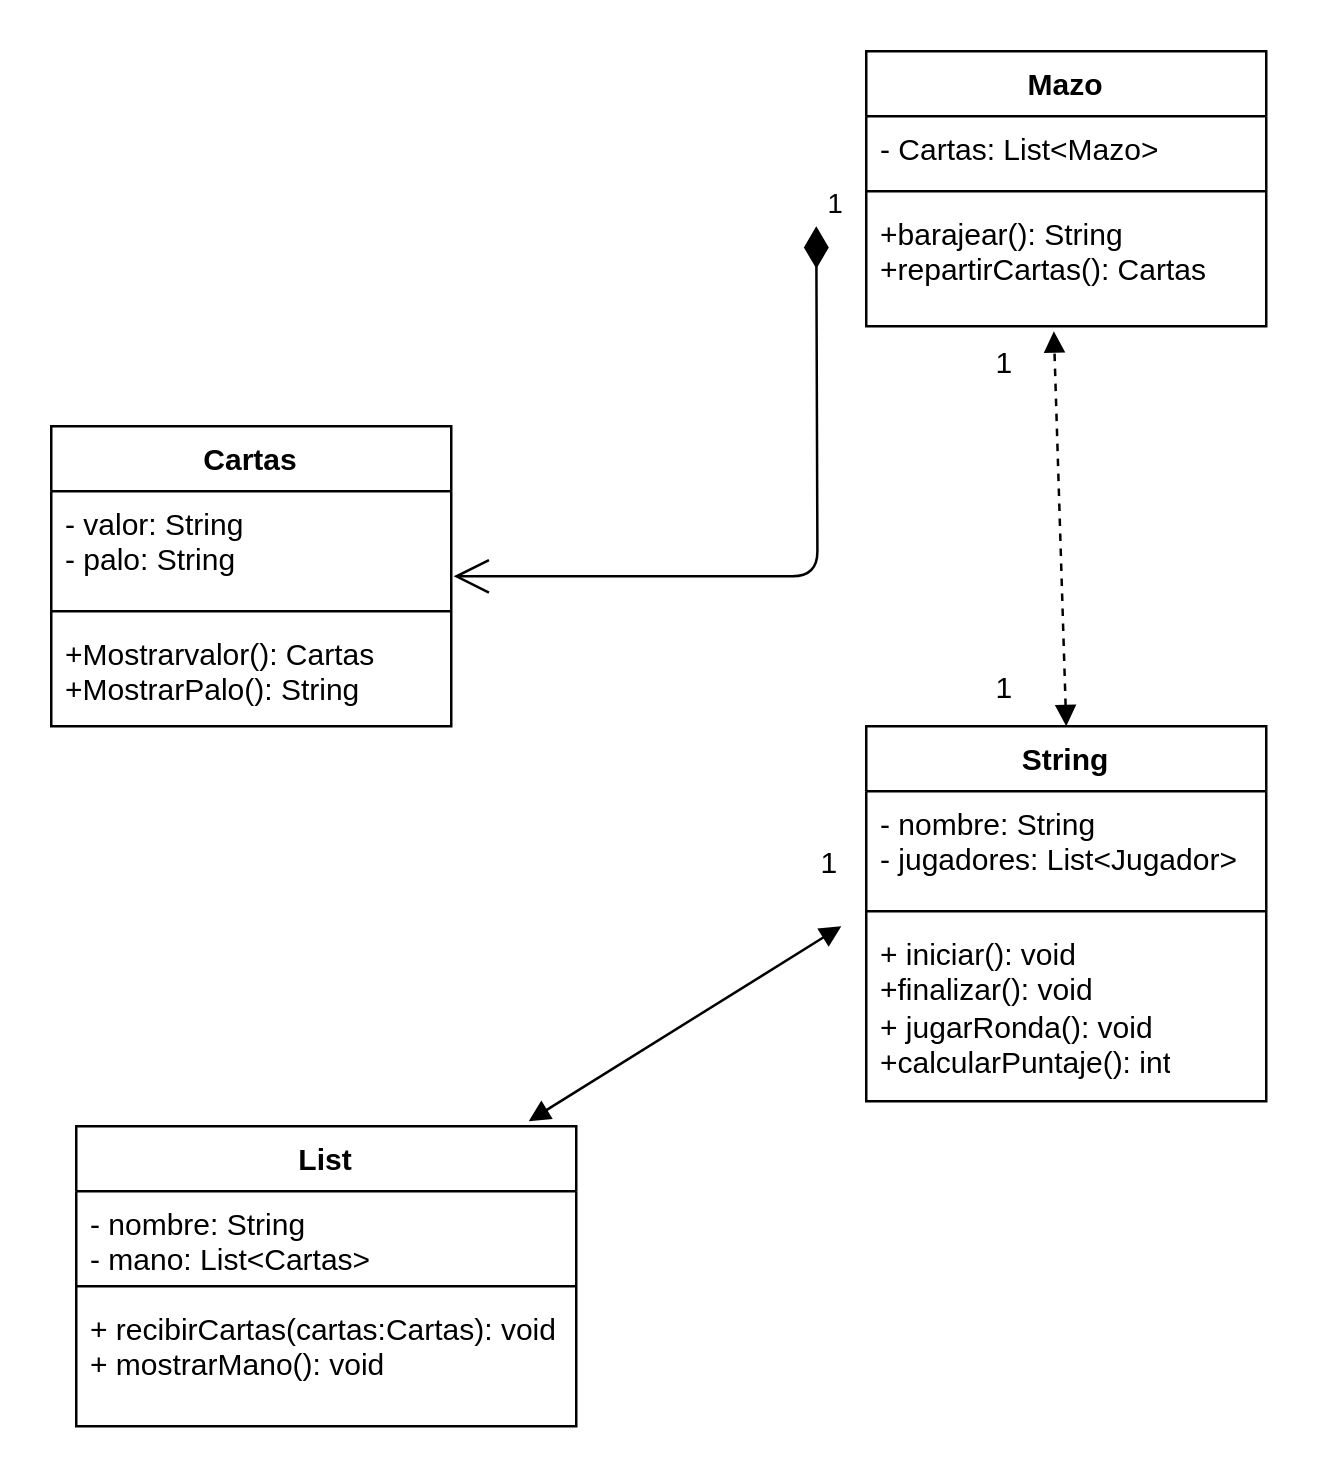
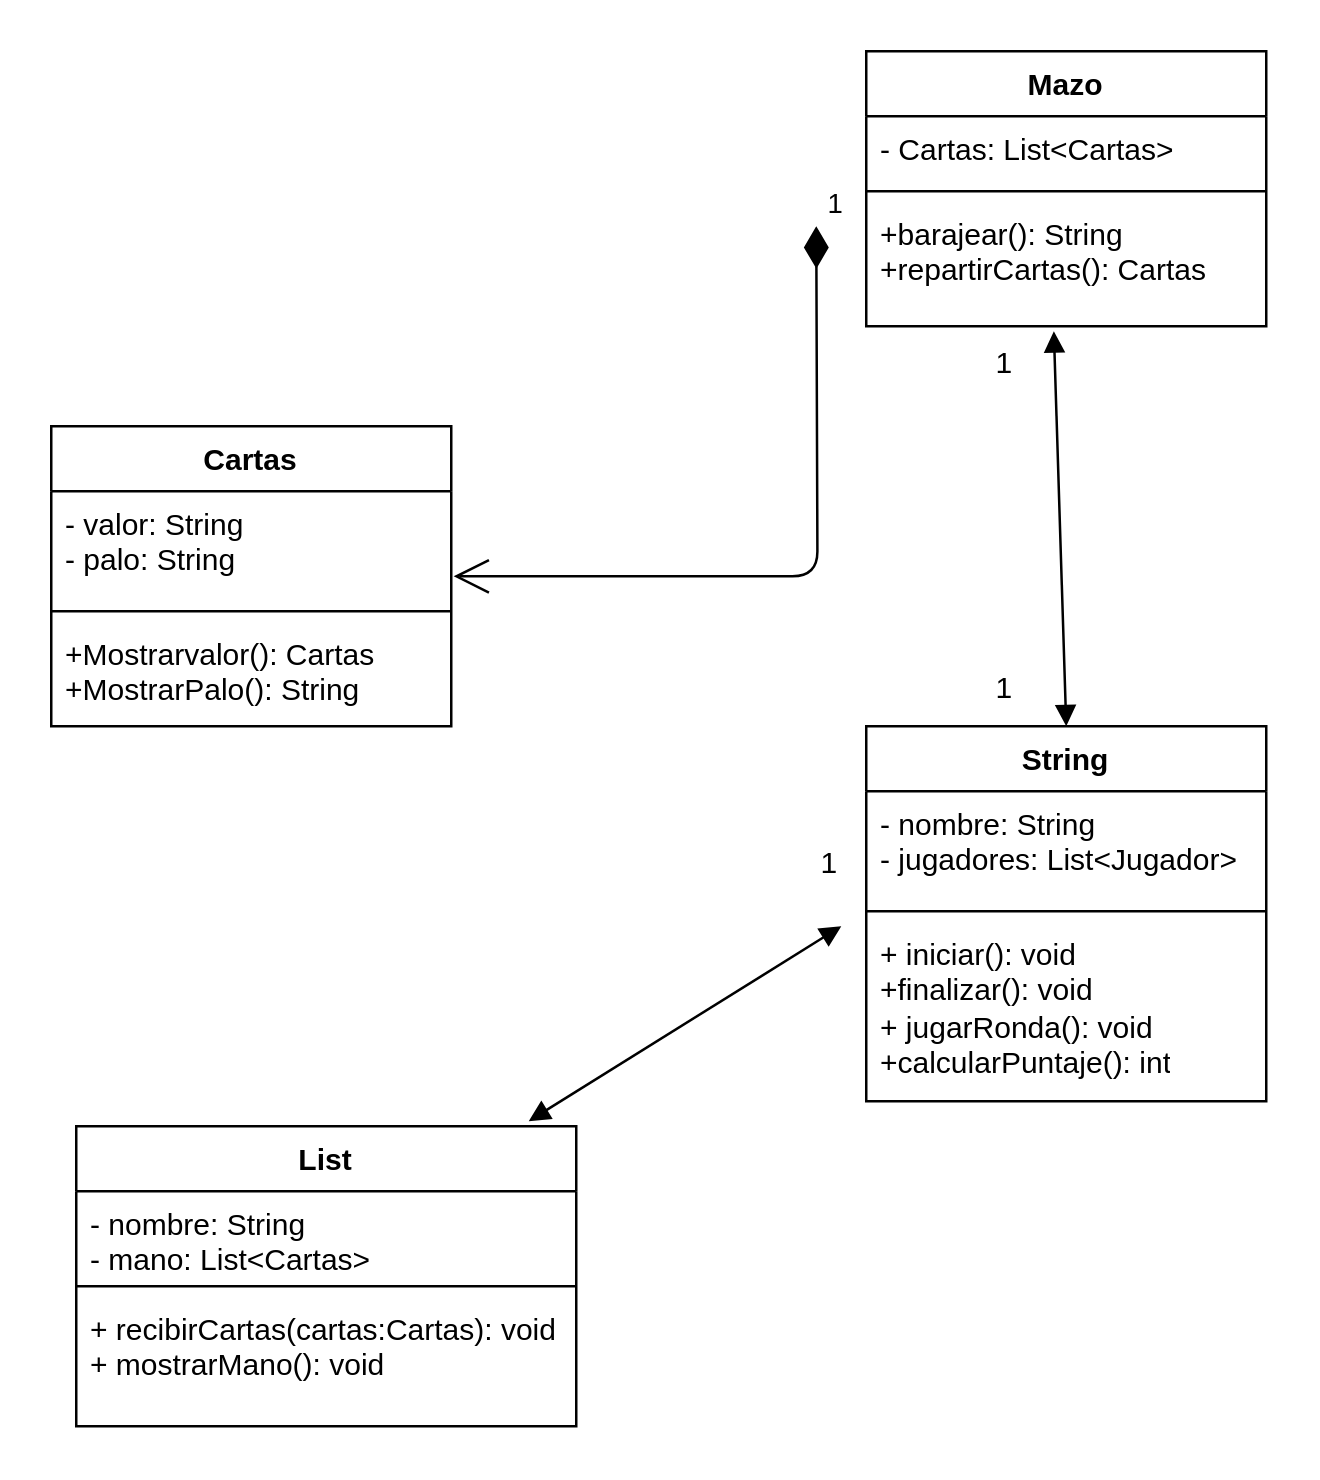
- <mxCell id="7" value="- Cartas: List&amp;lt;Mazo&amp;gt;" style="text;strokeColor=none;fillColor=none;align=left;verticalAlign=top;spacingLeft=4;spacingRight=4;overflow=hidden;rotatable=0;points=[[0,0.5],[1,0.5]];portConstraint=eastwest;whiteSpace=wrap;html=1;" vertex="1" parent="6"><mxGeometry y="26" width="160" height="26" as="geometry" /></mxCell>
+ <mxCell id="7" value="- Cartas: List&amp;lt;Cartas&amp;gt;" style="text;strokeColor=none;fillColor=none;align=left;verticalAlign=top;spacingLeft=4;spacingRight=4;overflow=hidden;rotatable=0;points=[[0,0.5],[1,0.5]];portConstraint=eastwest;whiteSpace=wrap;html=1;" vertex="1" parent="6"><mxGeometry y="26" width="160" height="26" as="geometry" /></mxCell>
- <mxCell id="19" value="" style="endArrow=block;startArrow=block;endFill=1;startFill=1;html=1;exitX=0.5;exitY=0;exitDx=0;exitDy=0;entryX=0.469;entryY=1.04;entryDx=0;entryDy=0;entryPerimeter=0;dashed=1;" edge="1" parent="1" source="10" target="9"><mxGeometry width="160" relative="1" as="geometry"><mxPoint x="336" y="200" as="sourcePoint" /><mxPoint x="496" y="200" as="targetPoint" /></mxGeometry></mxCell>
+ <mxCell id="19" value="" style="endArrow=block;startArrow=block;endFill=1;startFill=1;html=1;exitX=0.5;exitY=0;exitDx=0;exitDy=0;entryX=0.469;entryY=1.04;entryDx=0;entryDy=0;entryPerimeter=0;" edge="1" parent="1" source="10" target="9"><mxGeometry width="160" relative="1" as="geometry"><mxPoint x="336" y="200" as="sourcePoint" /><mxPoint x="496" y="200" as="targetPoint" /></mxGeometry></mxCell>
